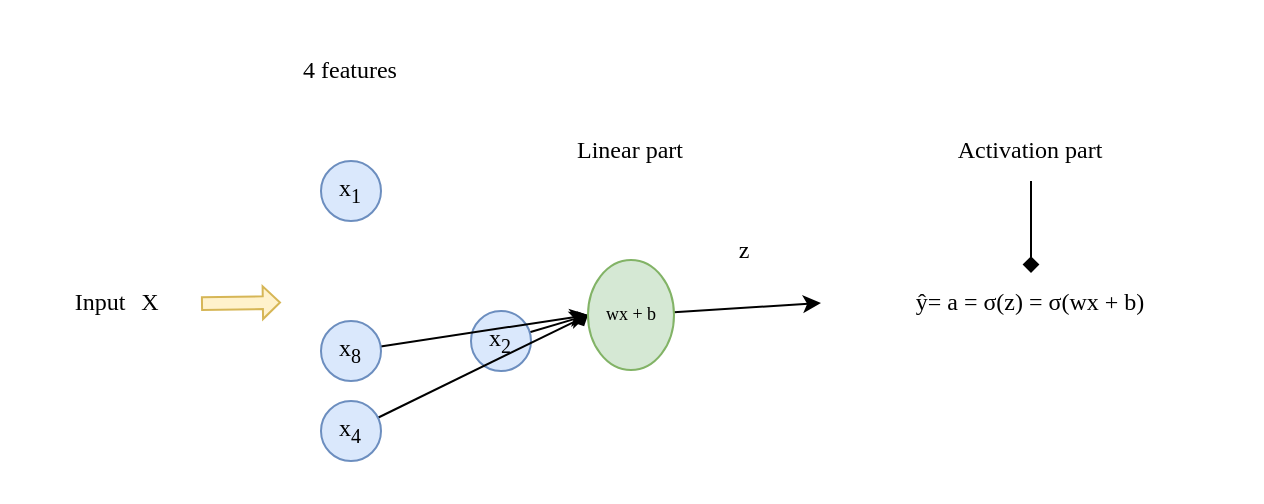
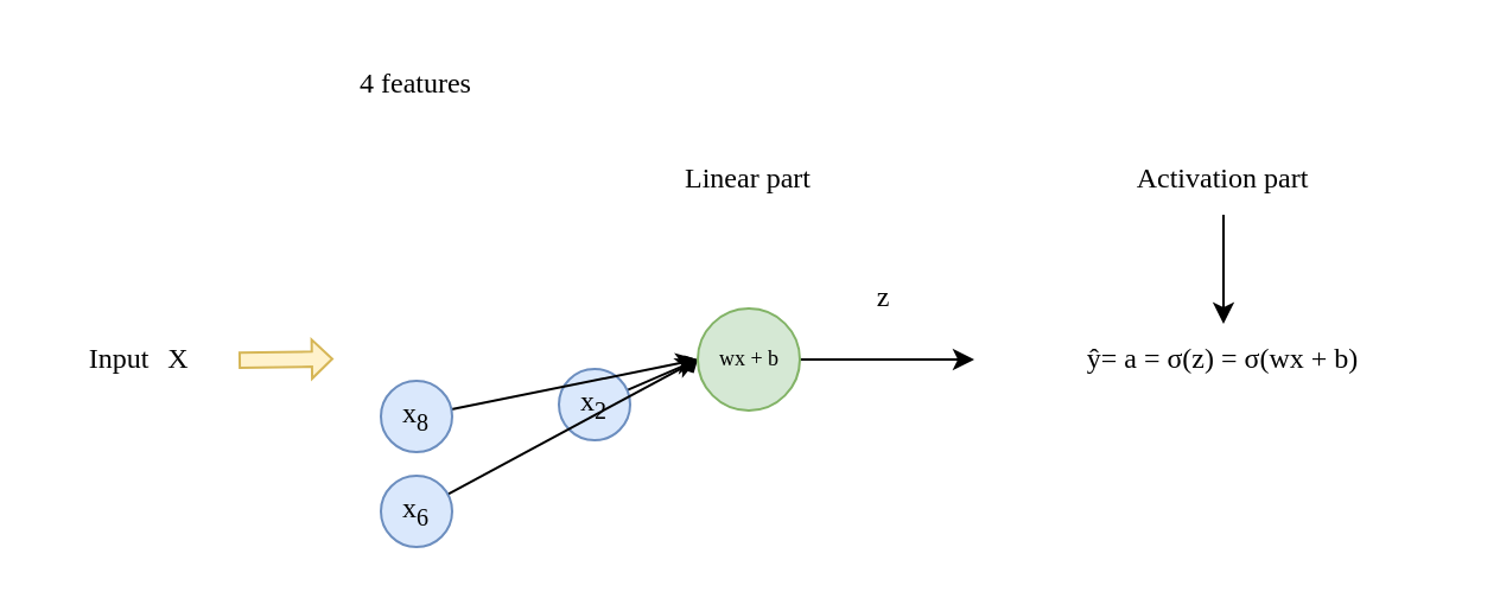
- <mxCell id="2" value="x&lt;sub&gt;1&lt;/sub&gt;" style="ellipse;whiteSpace=wrap;html=1;aspect=fixed;fillColor=#dae8fc;strokeColor=#6c8ebf;fontFamily=Lucida Console;" parent="1" vertex="1"><mxGeometry x="160" y="80" width="30" height="30" as="geometry" /></mxCell>
- <mxCell id="18" style="edgeStyle=orthogonalEdgeStyle;rounded=0;orthogonalLoop=1;jettySize=auto;html=1;entryX=0.5;entryY=0;entryDx=0;entryDy=0;endArrow=diamond;" edge="1" parent="1" source="19" target="17"><mxGeometry relative="1" as="geometry" /></mxCell>
+ <mxCell id="18" style="edgeStyle=orthogonalEdgeStyle;rounded=0;orthogonalLoop=1;jettySize=auto;html=1;entryX=0.5;entryY=0;entryDx=0;entryDy=0;" edge="1" parent="1" source="19" target="17"><mxGeometry relative="1" as="geometry" /></mxCell>
- <mxCell id="14" value="wx + b" style="ellipse;whiteSpace=wrap;html=1;aspect=fixed;fillColor=#d5e8d4;strokeColor=#82b366;fontFamily=Lucida Console;fontSize=9;" parent="1" vertex="1"><mxGeometry x="293.5" y="129.5" width="43" height="55" as="geometry" /></mxCell>
+ <mxCell id="14" value="wx + b" style="ellipse;whiteSpace=wrap;html=1;aspect=fixed;fillColor=#d5e8d4;strokeColor=#82b366;fontFamily=Lucida Console;fontSize=9;" parent="1" vertex="1"><mxGeometry x="293.5" y="129.5" width="43" height="43" as="geometry" /></mxCell>
- <mxCell id="8" value="x&lt;sub&gt;4&lt;/sub&gt;" style="ellipse;whiteSpace=wrap;html=1;aspect=fixed;fillColor=#dae8fc;strokeColor=#6c8ebf;fontFamily=Lucida Console;" parent="1" vertex="1"><mxGeometry x="160" y="200" width="30" height="30" as="geometry" /></mxCell>
+ <mxCell id="8" value="x&lt;sub&gt;6&lt;/sub&gt;" style="ellipse;whiteSpace=wrap;html=1;aspect=fixed;fillColor=#dae8fc;strokeColor=#6c8ebf;fontFamily=Lucida Console;" parent="1" vertex="1"><mxGeometry x="160" y="200" width="30" height="30" as="geometry" /></mxCell>
